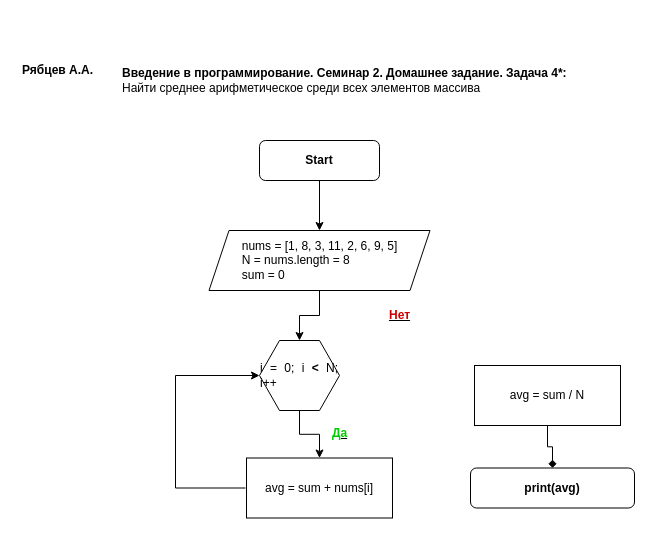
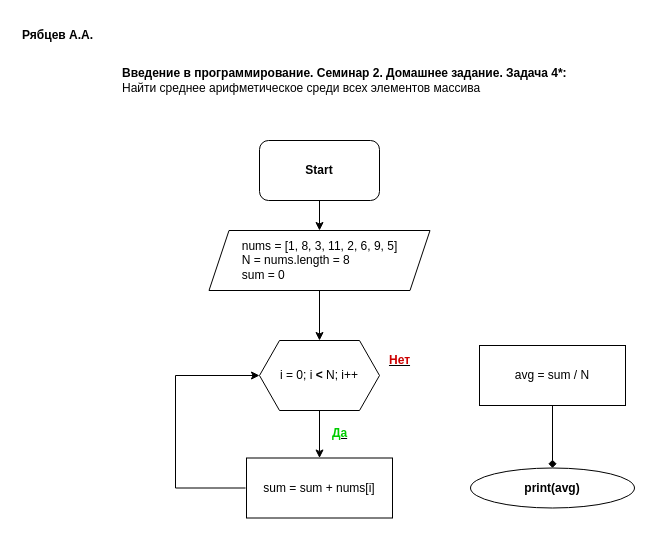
- <mxCell id="3" value="&lt;b&gt;Рябцев А.А.&lt;/b&gt;" style="text;html=1;align=left;verticalAlign=middle;resizable=0;points=[];autosize=1;strokeColor=none;fillColor=none;" parent="1" vertex="1"><mxGeometry x="20" y="55" width="90" height="30" as="geometry" /></mxCell>
+ <mxCell id="3" value="&lt;b&gt;Рябцев А.А.&lt;/b&gt;" style="text;html=1;align=left;verticalAlign=middle;resizable=0;points=[];autosize=1;strokeColor=none;fillColor=none;" parent="1" vertex="1"><mxGeometry x="20" y="20" width="90" height="30" as="geometry" /></mxCell>
- <mxCell id="5" value="&lt;b&gt;Start&lt;/b&gt;" style="rounded=1;whiteSpace=wrap;html=1;fontSize=12;glass=0;strokeWidth=1;shadow=0;" vertex="1" parent="1"><mxGeometry x="259" y="140" width="120" height="40" as="geometry" /></mxCell>
+ <mxCell id="5" value="&lt;b&gt;Start&lt;/b&gt;" style="rounded=1;whiteSpace=wrap;html=1;fontSize=12;glass=0;strokeWidth=1;shadow=0;" vertex="1" parent="1"><mxGeometry x="259" y="140" width="120" height="60" as="geometry" /></mxCell>
- <mxCell id="10" value="&lt;b&gt;&lt;u&gt;&lt;font color=&quot;#cc0000&quot;&gt;Нет&lt;/font&gt;&lt;/u&gt;&lt;/b&gt;" style="text;html=1;align=center;verticalAlign=middle;resizable=0;points=[];autosize=1;strokeColor=none;fillColor=none;" vertex="1" parent="1"><mxGeometry x="379" y="300" width="40" height="30" as="geometry" /></mxCell>
+ <mxCell id="10" value="&lt;b&gt;&lt;u&gt;&lt;font color=&quot;#cc0000&quot;&gt;Нет&lt;/font&gt;&lt;/u&gt;&lt;/b&gt;" style="text;html=1;align=center;verticalAlign=middle;resizable=0;points=[];autosize=1;strokeColor=none;fillColor=none;" vertex="1" parent="1"><mxGeometry x="379" y="345" width="40" height="30" as="geometry" /></mxCell>
- <mxCell id="13" value="&lt;div style=&quot;text-align: justify;&quot;&gt;&lt;span style=&quot;background-color: initial;&quot;&gt;i = 0;&amp;nbsp;&lt;/span&gt;&lt;span style=&quot;background-color: initial;&quot;&gt;i &lt;b&gt;&amp;lt;&lt;/b&gt;&amp;nbsp;N; i++&lt;/span&gt;&lt;/div&gt;" style="shape=hexagon;perimeter=hexagonPerimeter2;whiteSpace=wrap;html=1;fixedSize=1;" vertex="1" parent="1"><mxGeometry x="259" y="340" width="80" height="70" as="geometry" /></mxCell>
+ <mxCell id="13" value="&lt;div style=&quot;text-align: justify;&quot;&gt;&lt;span style=&quot;background-color: initial;&quot;&gt;i = 0;&amp;nbsp;&lt;/span&gt;&lt;span style=&quot;background-color: initial;&quot;&gt;i &lt;b&gt;&amp;lt;&lt;/b&gt;&amp;nbsp;N; i++&lt;/span&gt;&lt;/div&gt;" style="shape=hexagon;perimeter=hexagonPerimeter2;whiteSpace=wrap;html=1;fixedSize=1;" vertex="1" parent="1"><mxGeometry x="259" y="340" width="120" height="70" as="geometry" /></mxCell>
- <mxCell id="16" value="&lt;div style=&quot;text-align: justify;&quot;&gt;avg = sum / N&lt;/div&gt;" style="rounded=0;whiteSpace=wrap;html=1;" vertex="1" parent="1"><mxGeometry x="474" y="365" width="146" height="60" as="geometry" /></mxCell>
+ <mxCell id="16" value="&lt;div style=&quot;text-align: justify;&quot;&gt;avg = sum / N&lt;/div&gt;" style="rounded=0;whiteSpace=wrap;html=1;" vertex="1" parent="1"><mxGeometry x="479" y="345" width="146" height="60" as="geometry" /></mxCell>
- <mxCell id="6" value="&lt;b&gt;print(avg)&lt;/b&gt;" style="rounded=1;whiteSpace=wrap;html=1;fontSize=12;glass=0;strokeWidth=1;shadow=0;" vertex="1" parent="1"><mxGeometry x="470" y="467.5" width="164" height="40" as="geometry" /></mxCell>
+ <mxCell id="6" value="&lt;b&gt;print(avg)&lt;/b&gt;" style="ellipse;whiteSpace=wrap;html=1;fontSize=12;glass=0;strokeWidth=1;shadow=0;" vertex="1" parent="1"><mxGeometry x="470" y="467.5" width="164" height="40" as="geometry" /></mxCell>
- <mxCell id="14" value="&lt;div style=&quot;text-align: justify;&quot;&gt;avg = sum + nums[i]&lt;/div&gt;" style="rounded=0;whiteSpace=wrap;html=1;" vertex="1" parent="1"><mxGeometry x="246" y="457.5" width="146" height="60" as="geometry" /></mxCell>
+ <mxCell id="14" value="&lt;div style=&quot;text-align: justify;&quot;&gt;sum = sum + nums[i]&lt;/div&gt;" style="rounded=0;whiteSpace=wrap;html=1;" vertex="1" parent="1"><mxGeometry x="246" y="457.5" width="146" height="60" as="geometry" /></mxCell>
